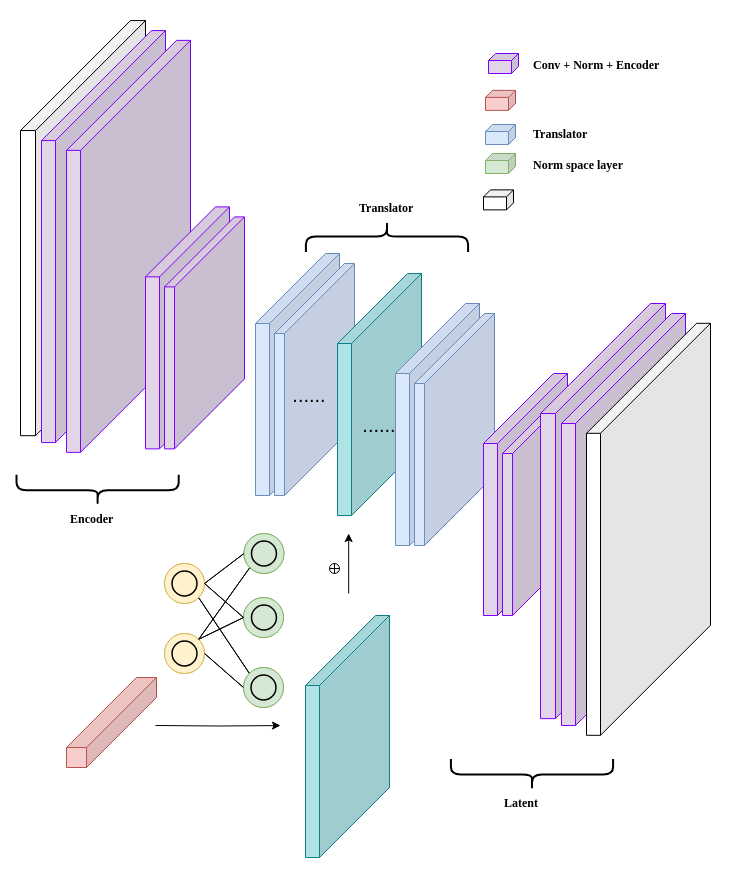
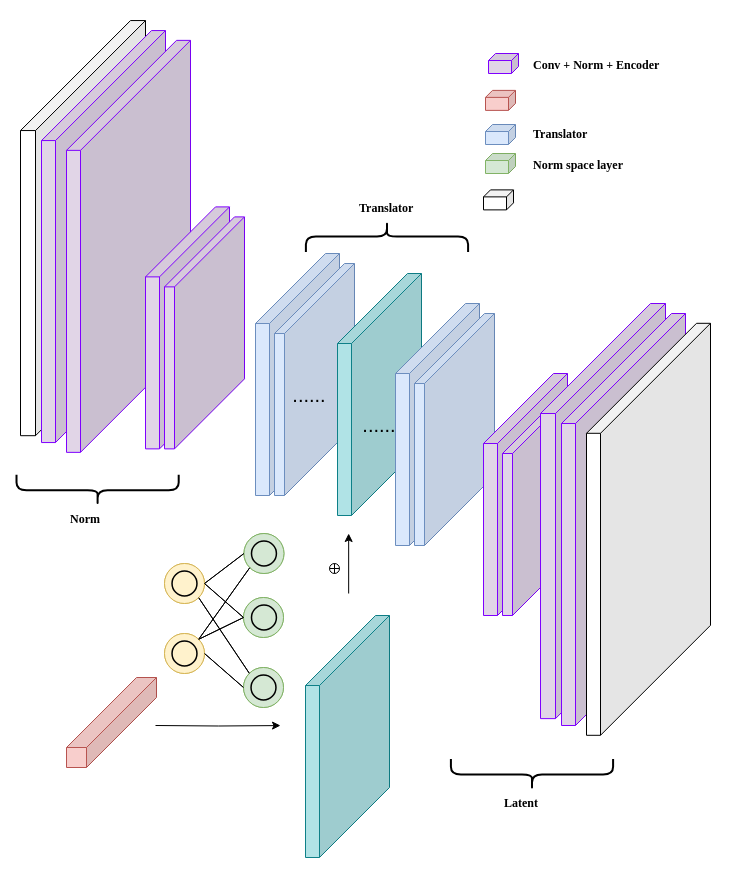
- <mxCell id="34" value="Encoder" style="text;html=1;strokeColor=none;fillColor=none;align=left;verticalAlign=middle;whiteSpace=wrap;rounded=0;fontStyle=1;fontFamily=Georgia;" vertex="1" parent="1"><mxGeometry x="67.6" y="511.06" width="59" height="15.88" as="geometry" /></mxCell>
+ <mxCell id="34" value="Norm" style="text;html=1;strokeColor=none;fillColor=none;align=left;verticalAlign=middle;whiteSpace=wrap;rounded=0;fontStyle=1;fontFamily=Georgia;" vertex="1" parent="1"><mxGeometry x="67.6" y="511.06" width="59" height="15.88" as="geometry" /></mxCell>
